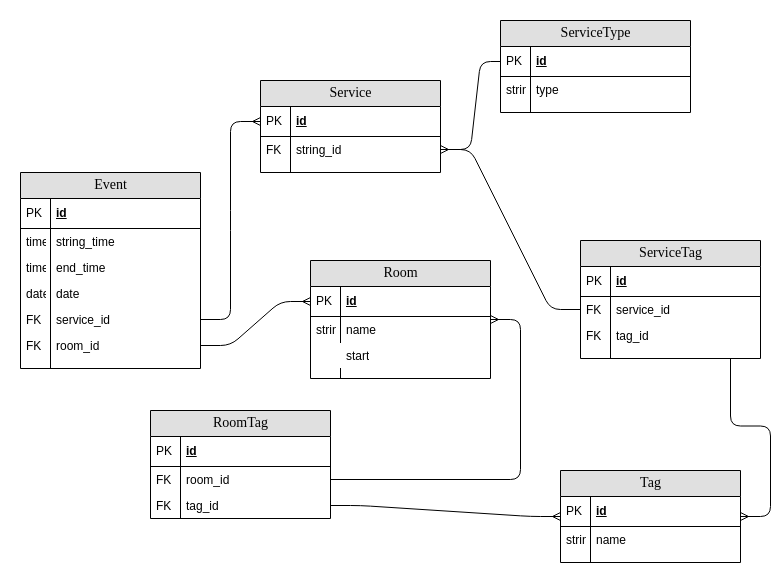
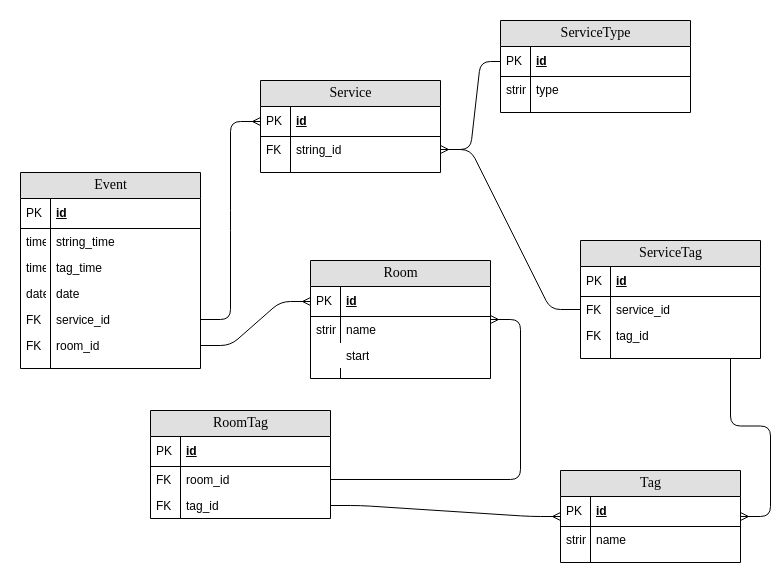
- <mxCell id="26" value="end_time" style="shape=partialRectangle;top=0;left=0;right=0;bottom=0;html=1;align=left;verticalAlign=top;fillColor=none;spacingLeft=34;spacingRight=4;whiteSpace=wrap;overflow=hidden;rotatable=0;points=[[0,0.5],[1,0.5]];portConstraint=eastwest;dropTarget=0;" parent="21" vertex="1"><mxGeometry y="82" width="180" height="26" as="geometry" /></mxCell>
+ <mxCell id="26" value="tag_time" style="shape=partialRectangle;top=0;left=0;right=0;bottom=0;html=1;align=left;verticalAlign=top;fillColor=none;spacingLeft=34;spacingRight=4;whiteSpace=wrap;overflow=hidden;rotatable=0;points=[[0,0.5],[1,0.5]];portConstraint=eastwest;dropTarget=0;" parent="21" vertex="1"><mxGeometry y="82" width="180" height="26" as="geometry" /></mxCell>
